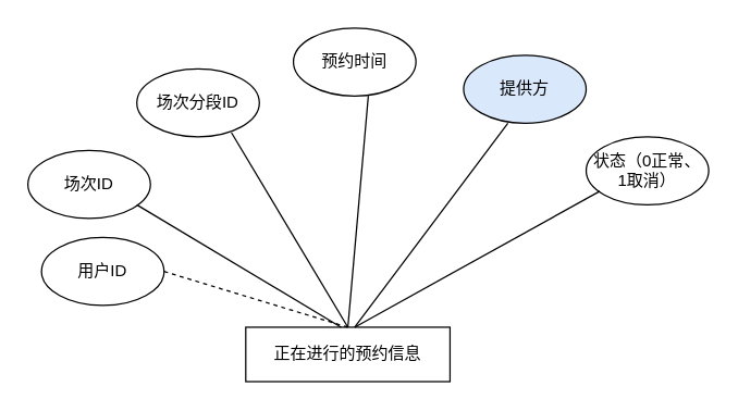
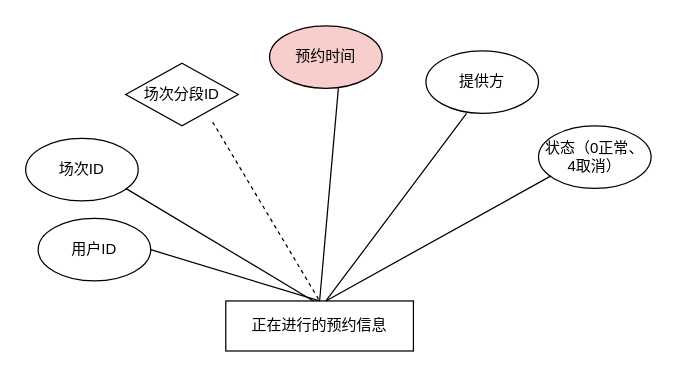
- <mxCell id="6" value="预约时间" style="ellipse;whiteSpace=wrap;html=1;" vertex="1" parent="1"><mxGeometry x="215" y="20" width="90" height="50" as="geometry" /></mxCell>
+ <mxCell id="6" value="预约时间" style="ellipse;whiteSpace=wrap;html=1;fillColor=#f8cecc;" vertex="1" parent="1"><mxGeometry x="215" y="20" width="90" height="50" as="geometry" /></mxCell>
- <mxCell id="7" value="提供方" style="ellipse;whiteSpace=wrap;html=1;fillColor=#dae8fc;" vertex="1" parent="1"><mxGeometry x="340" y="40" width="90" height="50" as="geometry" /></mxCell>
+ <mxCell id="7" value="提供方" style="ellipse;whiteSpace=wrap;html=1;" vertex="1" parent="1"><mxGeometry x="340" y="40" width="90" height="50" as="geometry" /></mxCell>
- <mxCell id="5" value="场次分段ID" style="ellipse;whiteSpace=wrap;html=1;" vertex="1" parent="1"><mxGeometry x="100" y="50" width="90" height="50" as="geometry" /></mxCell>
+ <mxCell id="5" value="场次分段ID" style="rhombus;whiteSpace=wrap;html=1;" vertex="1" parent="1"><mxGeometry x="100" y="50" width="90" height="50" as="geometry" /></mxCell>
- <mxCell id="8" value="状态（0正常、&lt;br&gt;1取消）" style="ellipse;whiteSpace=wrap;html=1;" vertex="1" parent="1"><mxGeometry x="430" y="100" width="90" height="50" as="geometry" /></mxCell>
+ <mxCell id="8" value="状态（0正常、&lt;br&gt;4取消）" style="ellipse;whiteSpace=wrap;html=1;" vertex="1" parent="1"><mxGeometry x="430" y="100" width="90" height="50" as="geometry" /></mxCell>
- <mxCell id="11" value="" style="endArrow=none;html=1;rounded=0;entryX=0.5;entryY=0;entryDx=0;entryDy=0;exitX=0.772;exitY=0.939;exitDx=0;exitDy=0;exitPerimeter=0;" edge="1" parent="1" source="5" target="2"><mxGeometry width="50" height="50" relative="1" as="geometry"><mxPoint x="170" y="90" as="sourcePoint" /><mxPoint x="250" y="230" as="targetPoint" /></mxGeometry></mxCell>
+ <mxCell id="11" value="" style="endArrow=none;html=1;rounded=0;entryX=0.5;entryY=0;entryDx=0;entryDy=0;exitX=0.772;exitY=0.939;exitDx=0;exitDy=0;exitPerimeter=0;dashed=1;" edge="1" parent="1" source="5" target="2"><mxGeometry width="50" height="50" relative="1" as="geometry"><mxPoint x="170" y="90" as="sourcePoint" /><mxPoint x="250" y="230" as="targetPoint" /></mxGeometry></mxCell>
- <mxCell id="9" value="" style="endArrow=none;html=1;rounded=0;exitX=1;exitY=0.5;exitDx=0;exitDy=0;entryX=0.5;entryY=0;entryDx=0;entryDy=0;dashed=1;" edge="1" parent="1" source="3" target="2"><mxGeometry width="50" height="50" relative="1" as="geometry"><mxPoint x="280" y="320" as="sourcePoint" /><mxPoint x="330" y="270" as="targetPoint" /></mxGeometry></mxCell>
+ <mxCell id="9" value="" style="endArrow=none;html=1;rounded=0;exitX=1;exitY=0.5;exitDx=0;exitDy=0;entryX=0.5;entryY=0;entryDx=0;entryDy=0;" edge="1" parent="1" source="3" target="2"><mxGeometry width="50" height="50" relative="1" as="geometry"><mxPoint x="280" y="320" as="sourcePoint" /><mxPoint x="330" y="270" as="targetPoint" /></mxGeometry></mxCell>
